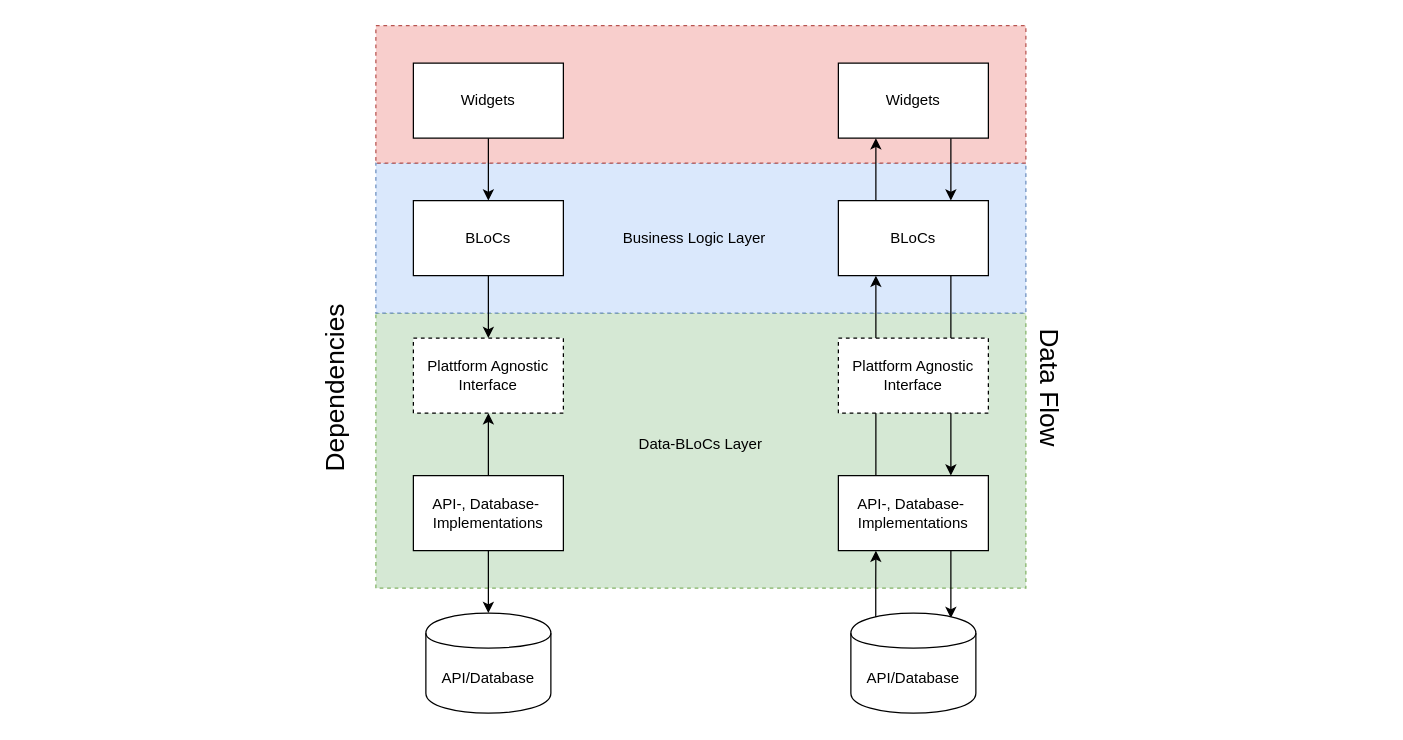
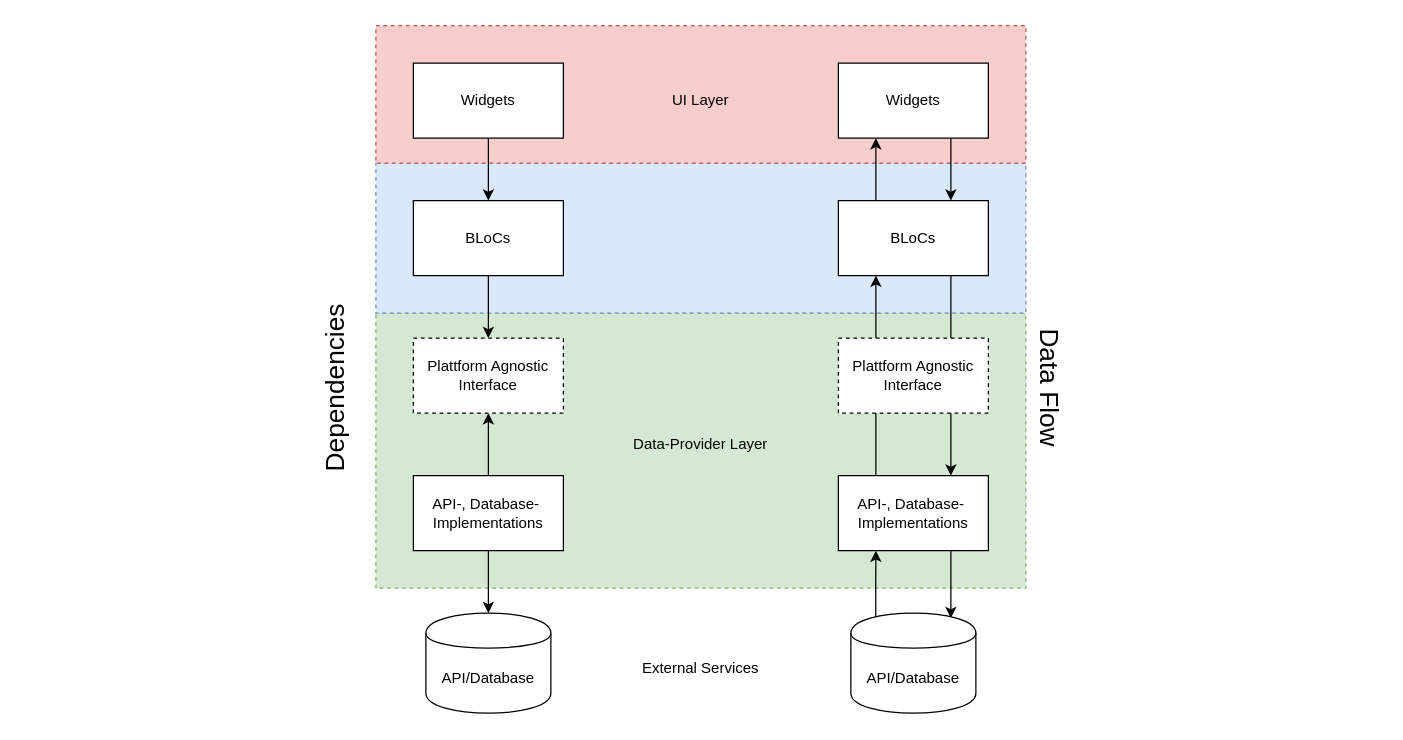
+ <mxCell id="13" value="UI Layer" style="text;html=1;strokeColor=none;fillColor=none;align=center;verticalAlign=middle;whiteSpace=wrap;rounded=0;" vertex="1" parent="1"><mxGeometry x="450" y="70" width="220" height="20" as="geometry" /></mxCell>
- <mxCell id="14" value="Business Logic Layer" style="text;html=1;strokeColor=none;fillColor=none;align=center;verticalAlign=middle;whiteSpace=wrap;rounded=0;" vertex="1" parent="1"><mxGeometry x="450" y="180" width="210" height="20" as="geometry" /></mxCell>
- <mxCell id="15" value="Data-BLoCs Layer" style="text;html=1;strokeColor=none;fillColor=none;align=center;verticalAlign=middle;whiteSpace=wrap;rounded=0;" vertex="1" parent="1"><mxGeometry x="450" y="290" width="220" height="130" as="geometry" /></mxCell>
+ <mxCell id="15" value="Data-Provider Layer" style="text;html=1;strokeColor=none;fillColor=none;align=center;verticalAlign=middle;whiteSpace=wrap;rounded=0;" vertex="1" parent="1"><mxGeometry x="450" y="290" width="220" height="130" as="geometry" /></mxCell>
+ <mxCell id="30" value="&lt;span style=&quot;font-size: 12px&quot;&gt;External Services&lt;br&gt;&lt;/span&gt;" style="text;html=1;strokeColor=none;fillColor=none;align=center;verticalAlign=middle;whiteSpace=wrap;rounded=0;dashed=1;fontSize=21;" vertex="1" parent="1"><mxGeometry x="440" y="520" width="240" height="20" as="geometry" /></mxCell>
